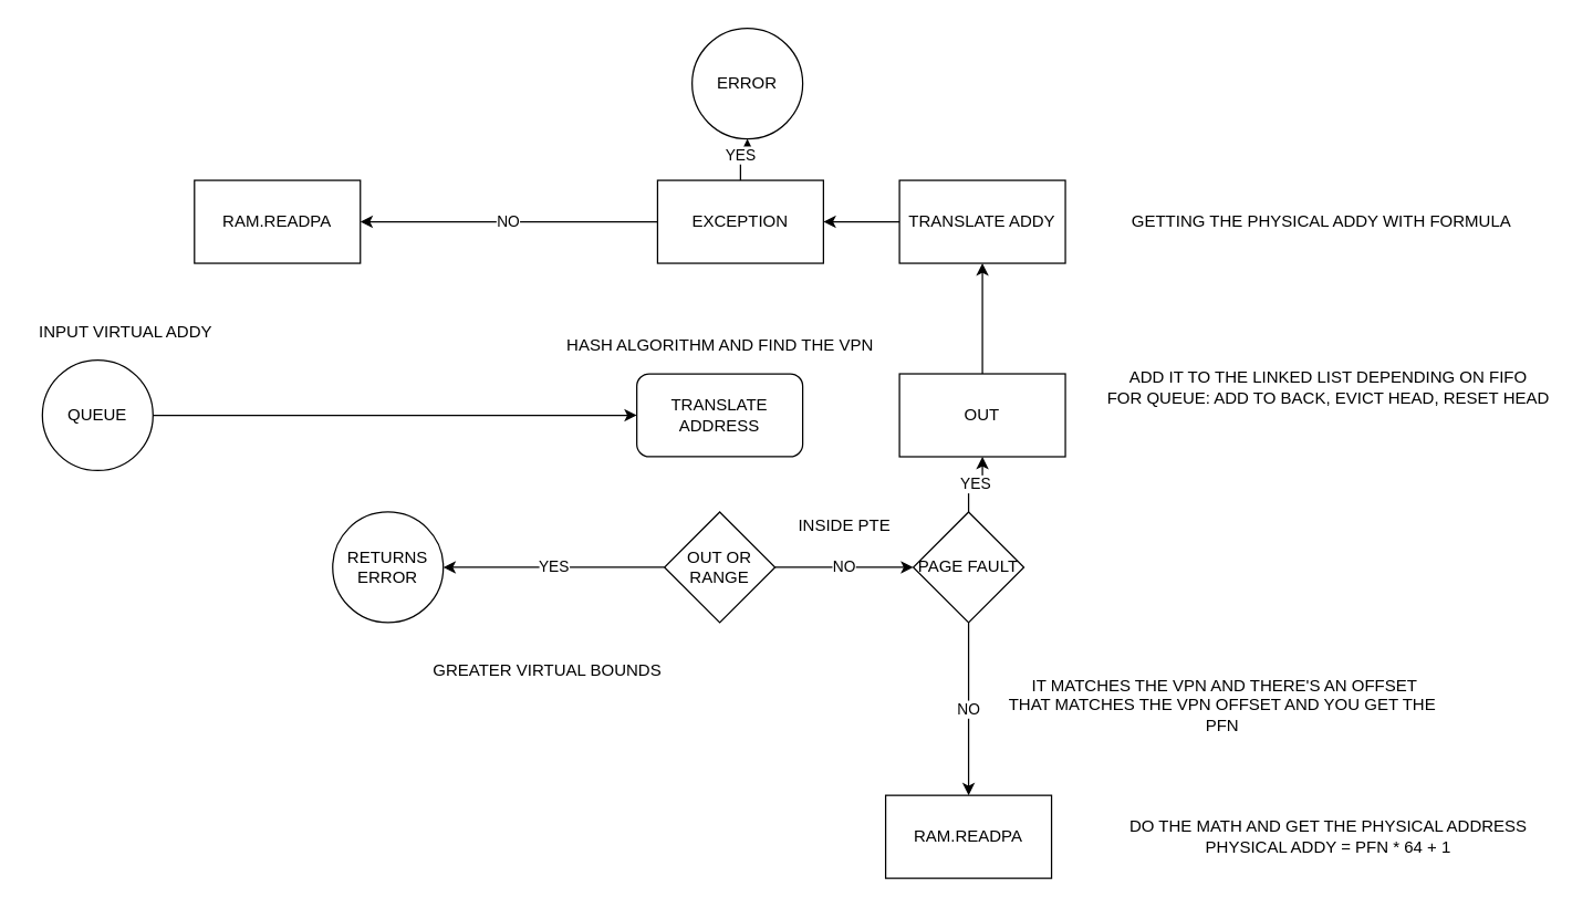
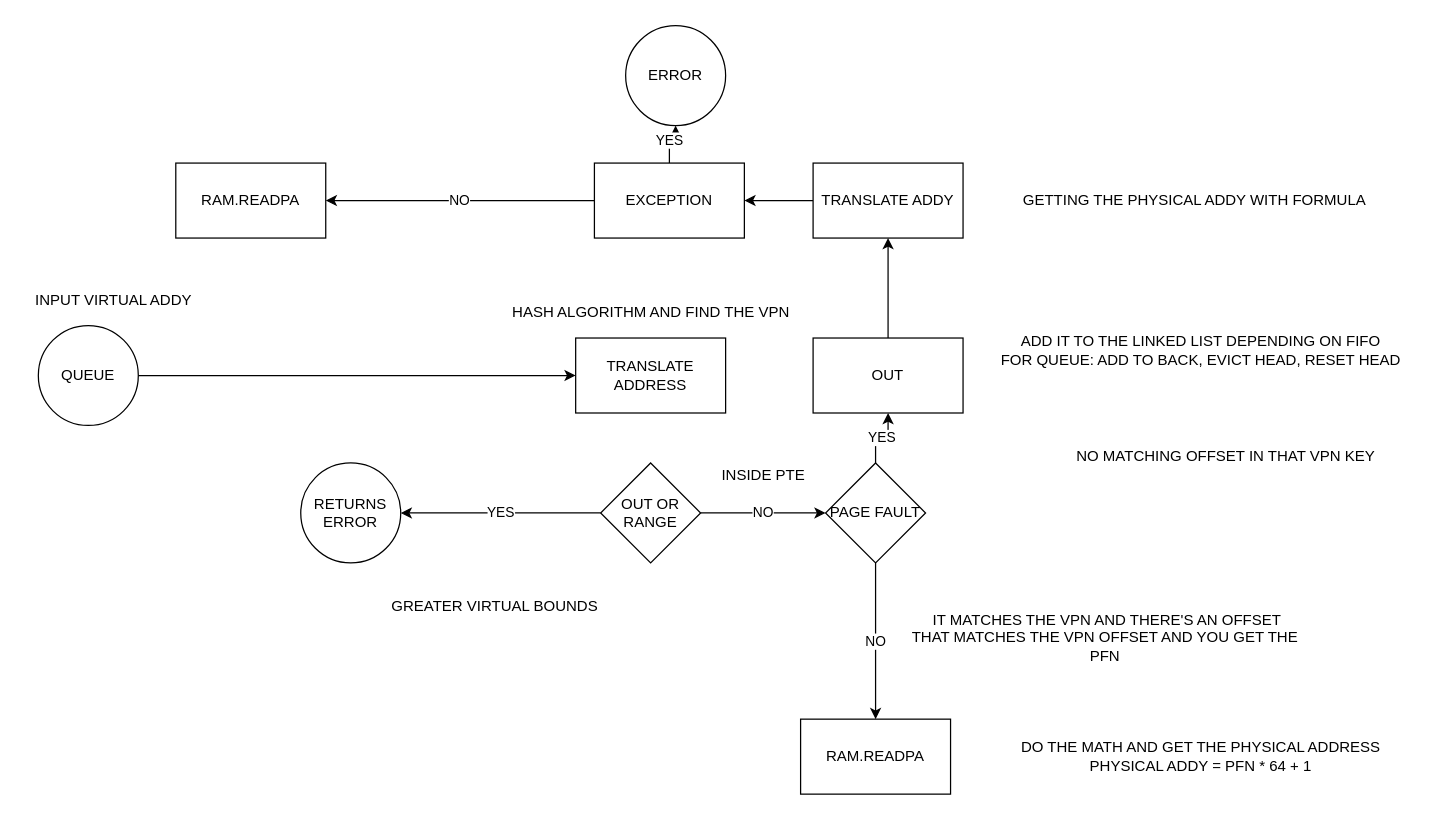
- <mxCell id="4" value="TRANSLATE ADDRESS" style="whiteSpace=wrap;html=1;rounded=1;" vertex="1" parent="1"><mxGeometry x="460" y="270" width="120" height="60" as="geometry" /></mxCell>
+ <mxCell id="4" value="TRANSLATE ADDRESS" style="rounded=0;whiteSpace=wrap;html=1;" vertex="1" parent="1"><mxGeometry x="460" y="270" width="120" height="60" as="geometry" /></mxCell>
+ <mxCell id="26" value="NO MATCHING OFFSET IN THAT VPN KEY&lt;br&gt;" style="text;html=1;align=center;verticalAlign=middle;resizable=0;points=[];autosize=1;" vertex="1" parent="1"><mxGeometry x="855" y="355" width="250" height="20" as="geometry" /></mxCell>
